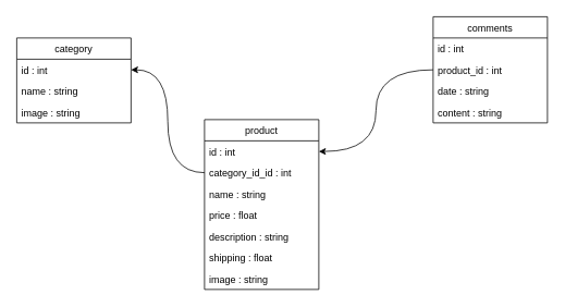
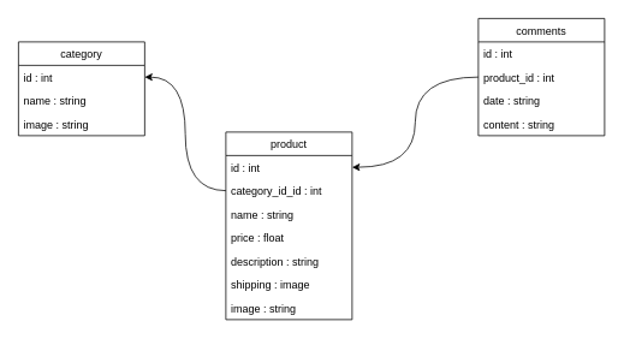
- <mxCell id="12" value="shipping : float" style="text;strokeColor=none;fillColor=none;align=left;verticalAlign=top;spacingLeft=4;spacingRight=4;overflow=hidden;rotatable=0;points=[[0,0.5],[1,0.5]];portConstraint=eastwest;" vertex="1" parent="6"><mxGeometry y="156" width="140" height="26" as="geometry" /></mxCell>
+ <mxCell id="12" value="shipping : image" style="text;strokeColor=none;fillColor=none;align=left;verticalAlign=top;spacingLeft=4;spacingRight=4;overflow=hidden;rotatable=0;points=[[0,0.5],[1,0.5]];portConstraint=eastwest;" vertex="1" parent="6"><mxGeometry y="156" width="140" height="26" as="geometry" /></mxCell>
